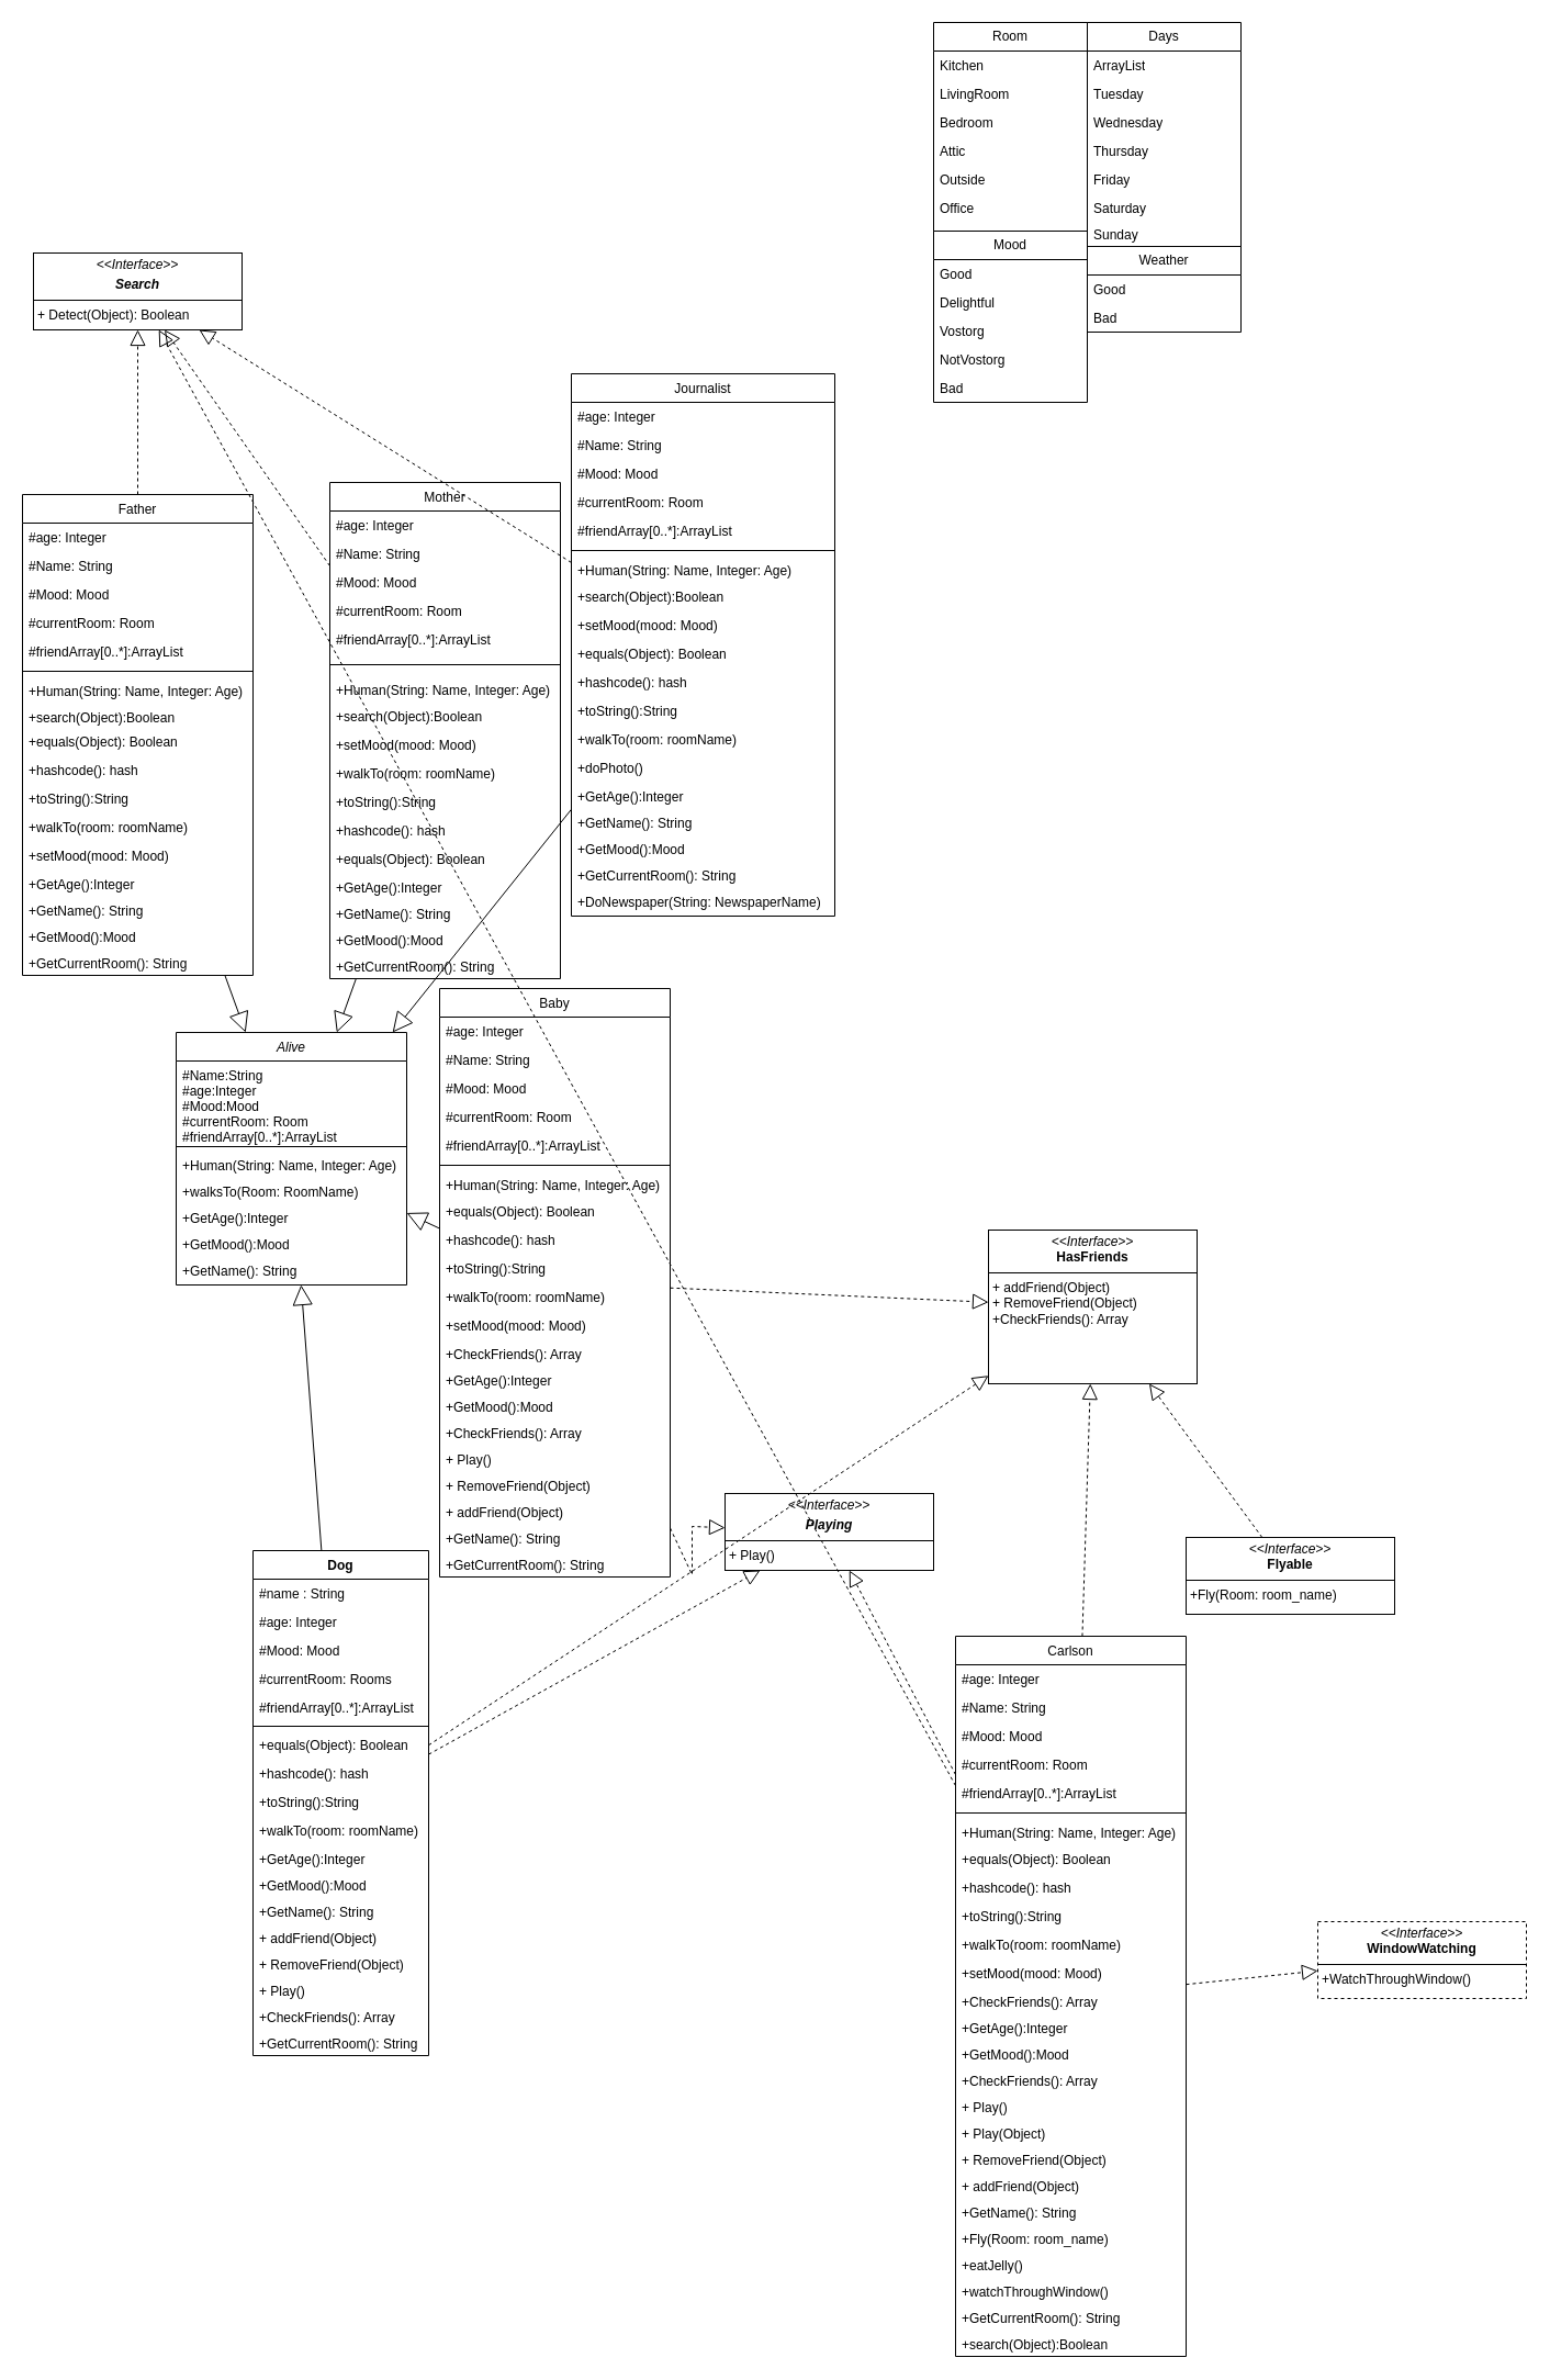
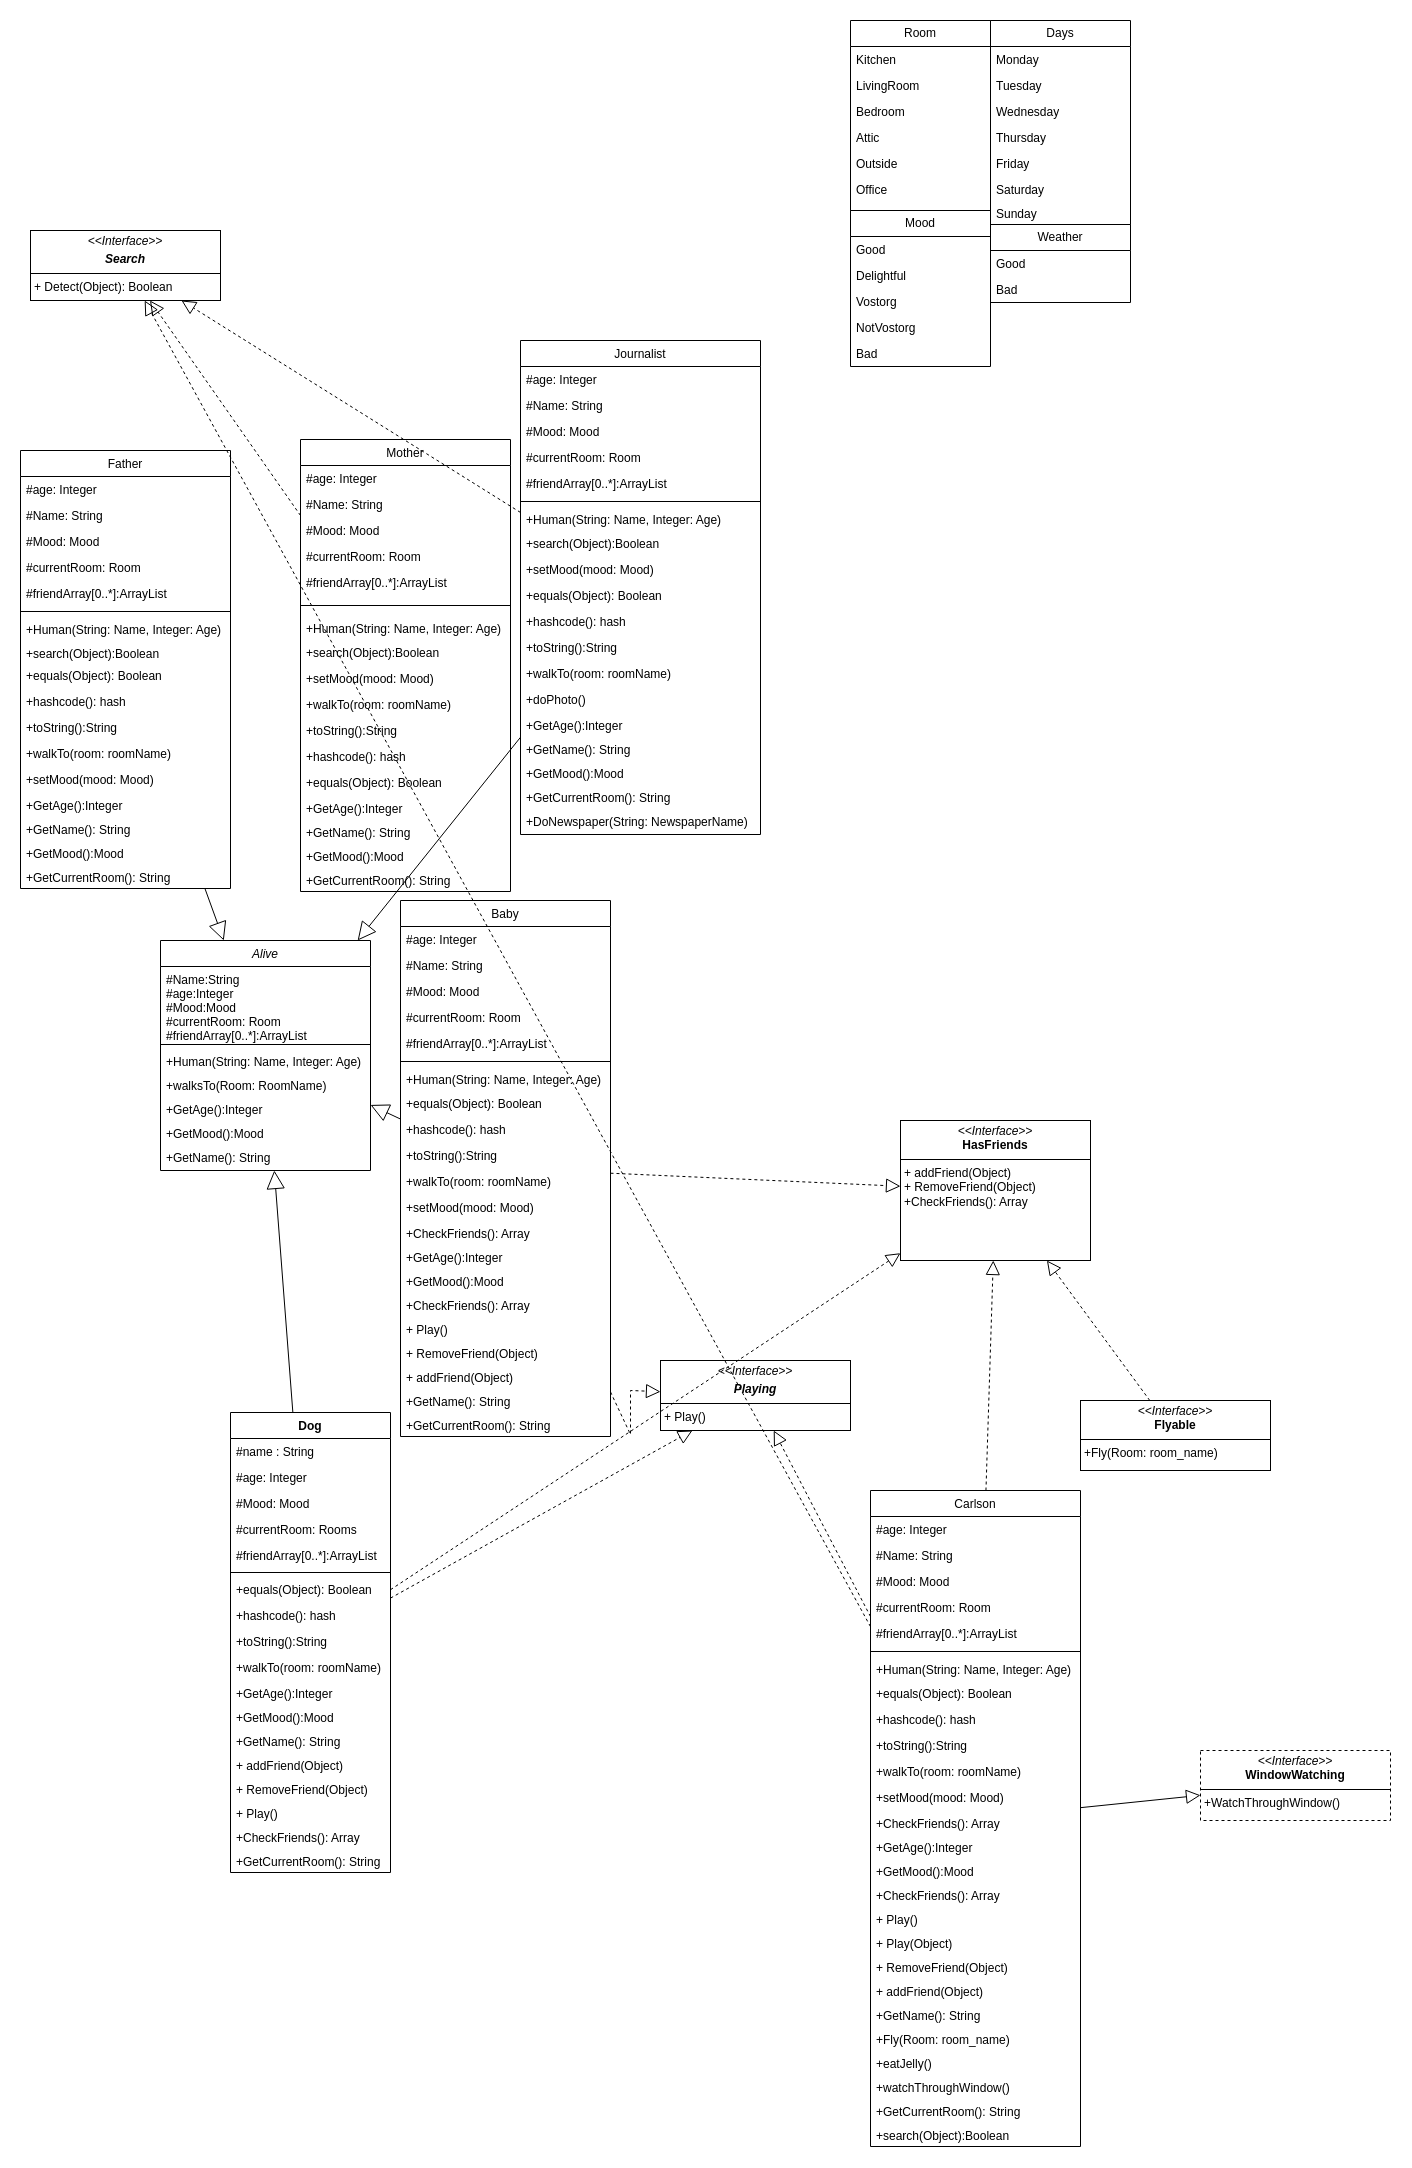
- <mxCell id="38" value="ArrayList" style="text;strokeColor=none;fillColor=none;align=left;verticalAlign=top;spacingLeft=4;spacingRight=4;overflow=hidden;rotatable=0;points=[[0,0.5],[1,0.5]];portConstraint=eastwest;whiteSpace=wrap;html=1;" parent="37" vertex="1"><mxGeometry y="26" width="140" height="26" as="geometry" /></mxCell>
+ <mxCell id="38" value="Monday" style="text;strokeColor=none;fillColor=none;align=left;verticalAlign=top;spacingLeft=4;spacingRight=4;overflow=hidden;rotatable=0;points=[[0,0.5],[1,0.5]];portConstraint=eastwest;whiteSpace=wrap;html=1;" parent="37" vertex="1"><mxGeometry y="26" width="140" height="26" as="geometry" /></mxCell>
- <mxCell id="29" value="" style="endArrow=block;dashed=1;endFill=0;endSize=12;html=1;rounded=0;" parent="1" source="10" target="28" edge="1"><mxGeometry width="160" relative="1" as="geometry"><mxPoint x="450" y="180" as="sourcePoint" /><mxPoint x="390" y="290" as="targetPoint" /></mxGeometry></mxCell>
- <mxCell id="73" value="&lt;div&gt;&lt;br&gt;&lt;/div&gt;&lt;div&gt;&lt;br&gt;&lt;/div&gt;" style="endArrow=block;endSize=16;endFill=0;html=1;rounded=0;" parent="1" source="54" target="2" edge="1"><mxGeometry width="160" relative="1" as="geometry"><mxPoint x="240" y="250" as="sourcePoint" /><mxPoint x="530" y="320" as="targetPoint" /></mxGeometry></mxCell>
- <mxCell id="177" value="" style="endArrow=block;dashed=1;endFill=0;endSize=12;html=1;rounded=0;" parent="1" source="146" target="176" edge="1"><mxGeometry width="160" relative="1" as="geometry"><mxPoint x="1160" y="1823" as="sourcePoint" /><mxPoint x="1168" y="1593" as="targetPoint" /></mxGeometry></mxCell>
+ <mxCell id="177" value="" style="endArrow=block;dashed=0;endFill=0;endSize=12;html=1;rounded=0;" parent="1" source="146" target="176" edge="1"><mxGeometry width="160" relative="1" as="geometry"><mxPoint x="1160" y="1823" as="sourcePoint" /><mxPoint x="1168" y="1593" as="targetPoint" /></mxGeometry></mxCell>
